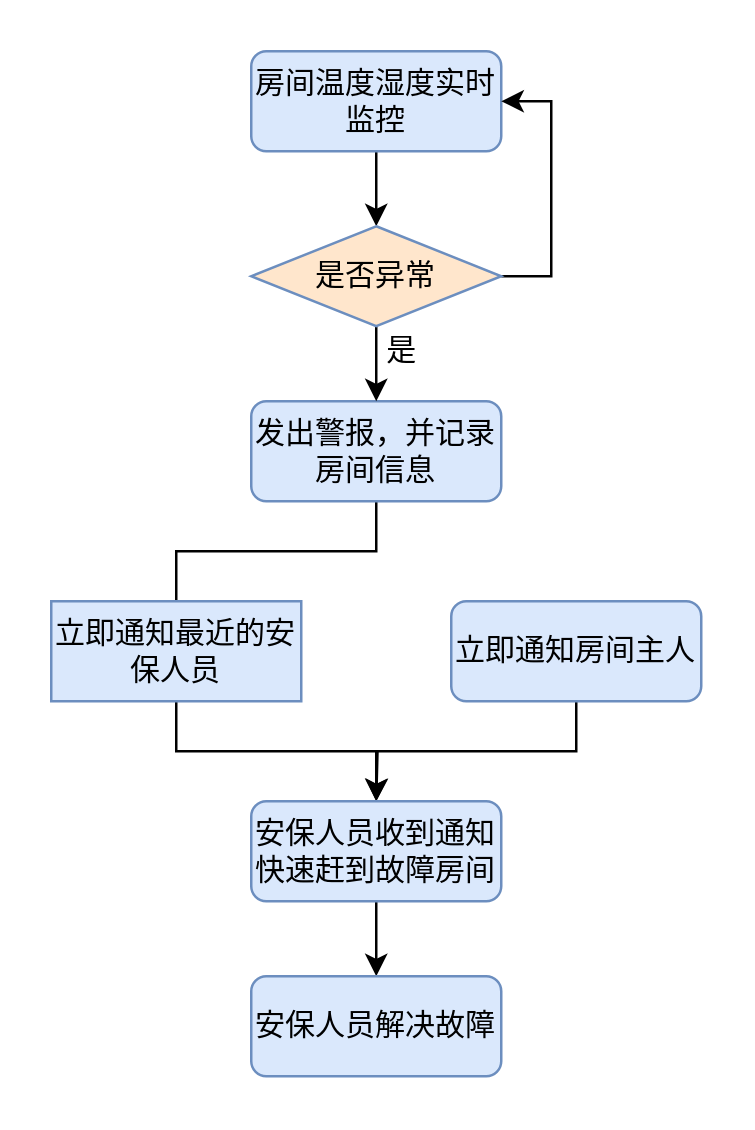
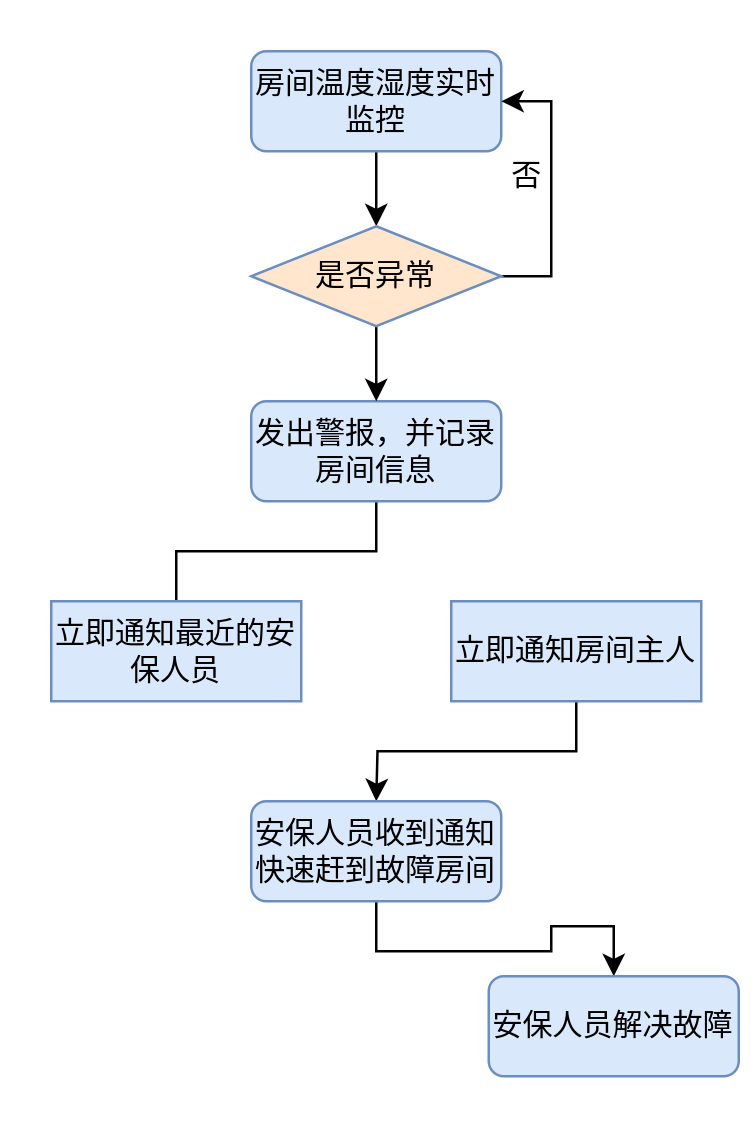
+ <mxCell id="16" value="否" style="text;html=1;align=center;verticalAlign=middle;resizable=0;points=[];autosize=1;strokeColor=none;" vertex="1" parent="1"><mxGeometry x="195" y="60" width="30" height="20" as="geometry" /></mxCell>
- <mxCell id="17" value="是" style="text;html=1;align=center;verticalAlign=middle;resizable=0;points=[];autosize=1;strokeColor=none;" vertex="1" parent="1"><mxGeometry x="145" y="130" width="30" height="20" as="geometry" /></mxCell>
- <mxCell id="7" value="&lt;font style=&quot;vertical-align: inherit&quot;&gt;&lt;font style=&quot;vertical-align: inherit&quot;&gt;立即通知房间主人&lt;/font&gt;&lt;/font&gt;" style="rounded=1;whiteSpace=wrap;html=1;fontSize=12;glass=0;strokeWidth=1;shadow=0;fillColor=#dae8fc;strokeColor=#6c8ebf;" vertex="1" parent="1"><mxGeometry x="180" y="240" width="100" height="40" as="geometry" /></mxCell>
+ <mxCell id="7" value="&lt;font style=&quot;vertical-align: inherit&quot;&gt;&lt;font style=&quot;vertical-align: inherit&quot;&gt;立即通知房间主人&lt;/font&gt;&lt;/font&gt;" style="whiteSpace=wrap;html=1;fontSize=12;glass=0;strokeWidth=1;shadow=0;fillColor=#dae8fc;strokeColor=#6c8ebf;rounded=0;" vertex="1" parent="1"><mxGeometry x="180" y="240" width="100" height="40" as="geometry" /></mxCell>
- <mxCell id="4" style="edgeStyle=orthogonalEdgeStyle;rounded=0;orthogonalLoop=1;jettySize=auto;html=1;exitX=0.5;exitY=1;exitDx=0;exitDy=0;entryX=0.5;entryY=0;entryDx=0;entryDy=0;" edge="1" parent="1" source="5" target="9"><mxGeometry relative="1" as="geometry" /></mxCell>
- <mxCell id="10" value="&lt;font style=&quot;vertical-align: inherit&quot;&gt;&lt;font style=&quot;vertical-align: inherit&quot;&gt;安保人员解决故障&lt;/font&gt;&lt;/font&gt;" style="rounded=1;whiteSpace=wrap;html=1;fontSize=12;glass=0;strokeWidth=1;shadow=0;fillColor=#dae8fc;strokeColor=#6c8ebf;" vertex="1" parent="1"><mxGeometry x="100" y="390" width="100" height="40" as="geometry" /></mxCell>
+ <mxCell id="10" value="&lt;font style=&quot;vertical-align: inherit&quot;&gt;&lt;font style=&quot;vertical-align: inherit&quot;&gt;安保人员解决故障&lt;/font&gt;&lt;/font&gt;" style="rounded=1;whiteSpace=wrap;html=1;fontSize=12;glass=0;strokeWidth=1;shadow=0;fillColor=#dae8fc;strokeColor=#6c8ebf;" vertex="1" parent="1"><mxGeometry x="195" y="390" width="100" height="40" as="geometry" /></mxCell>
